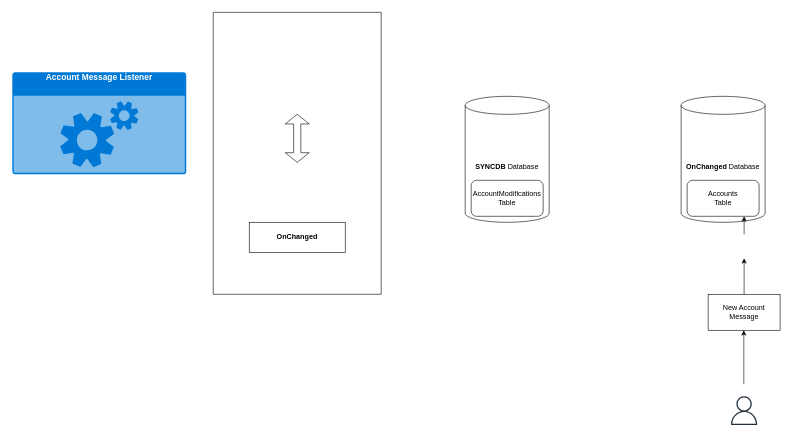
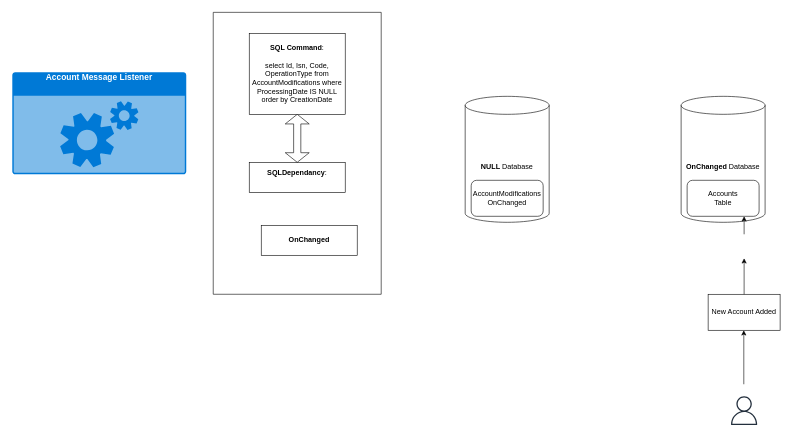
+ <mxCell id="16" value="&lt;b&gt;SQL Command&lt;/b&gt;:&lt;br&gt;&lt;br&gt;select Id, Isn, Code, OperationType from AccountModifications where ProcessingDate IS NULL order by CreationDate" style="rounded=0;whiteSpace=wrap;html=1;" vertex="1" parent="13"><mxGeometry x="60" y="35" width="160" height="135" as="geometry" /></mxCell>
- <mxCell id="4" value="&lt;b&gt;SYNCDB&lt;/b&gt; Database" style="shape=cylinder3;whiteSpace=wrap;html=1;boundedLbl=1;backgroundOutline=1;size=15;" vertex="1" parent="1"><mxGeometry x="775" y="160" width="140" height="210" as="geometry" /></mxCell>
+ <mxCell id="4" value="&lt;b&gt;NULL&lt;/b&gt; Database" style="shape=cylinder3;whiteSpace=wrap;html=1;boundedLbl=1;backgroundOutline=1;size=15;" vertex="1" parent="1"><mxGeometry x="775" y="160" width="140" height="210" as="geometry" /></mxCell>
+ <mxCell id="14" value="&lt;b&gt;SQLDependancy&lt;/b&gt;:&lt;br&gt;&lt;br&gt;" style="rounded=0;whiteSpace=wrap;html=1;" vertex="1" parent="13"><mxGeometry x="60" y="250" width="160" height="50" as="geometry" /></mxCell>
- <mxCell id="5" value="AccountModifications &lt;br&gt;Table" style="rounded=1;whiteSpace=wrap;html=1;" vertex="1" parent="1"><mxGeometry x="785" y="300" width="120" height="60" as="geometry" /></mxCell>
+ <mxCell id="5" value="AccountModifications &lt;br&gt;OnChanged" style="rounded=1;whiteSpace=wrap;html=1;" vertex="1" parent="1"><mxGeometry x="785" y="300" width="120" height="60" as="geometry" /></mxCell>
- <mxCell id="17" value="&lt;b&gt;OnChanged&lt;/b&gt;" style="rounded=0;whiteSpace=wrap;html=1;" vertex="1" parent="13"><mxGeometry x="60" y="350" width="160" height="50" as="geometry" /></mxCell>
+ <mxCell id="17" value="&lt;b&gt;OnChanged&lt;/b&gt;" style="rounded=0;whiteSpace=wrap;html=1;" vertex="1" parent="13"><mxGeometry x="80" y="355" width="160" height="50" as="geometry" /></mxCell>
- <mxCell id="9" value="New Account Message" style="rounded=0;whiteSpace=wrap;html=1;" vertex="1" parent="1"><mxGeometry x="1180" y="490" width="120" height="60" as="geometry" /></mxCell>
+ <mxCell id="9" value="New Account Added" style="rounded=0;whiteSpace=wrap;html=1;" vertex="1" parent="1"><mxGeometry x="1180" y="490" width="120" height="60" as="geometry" /></mxCell>
